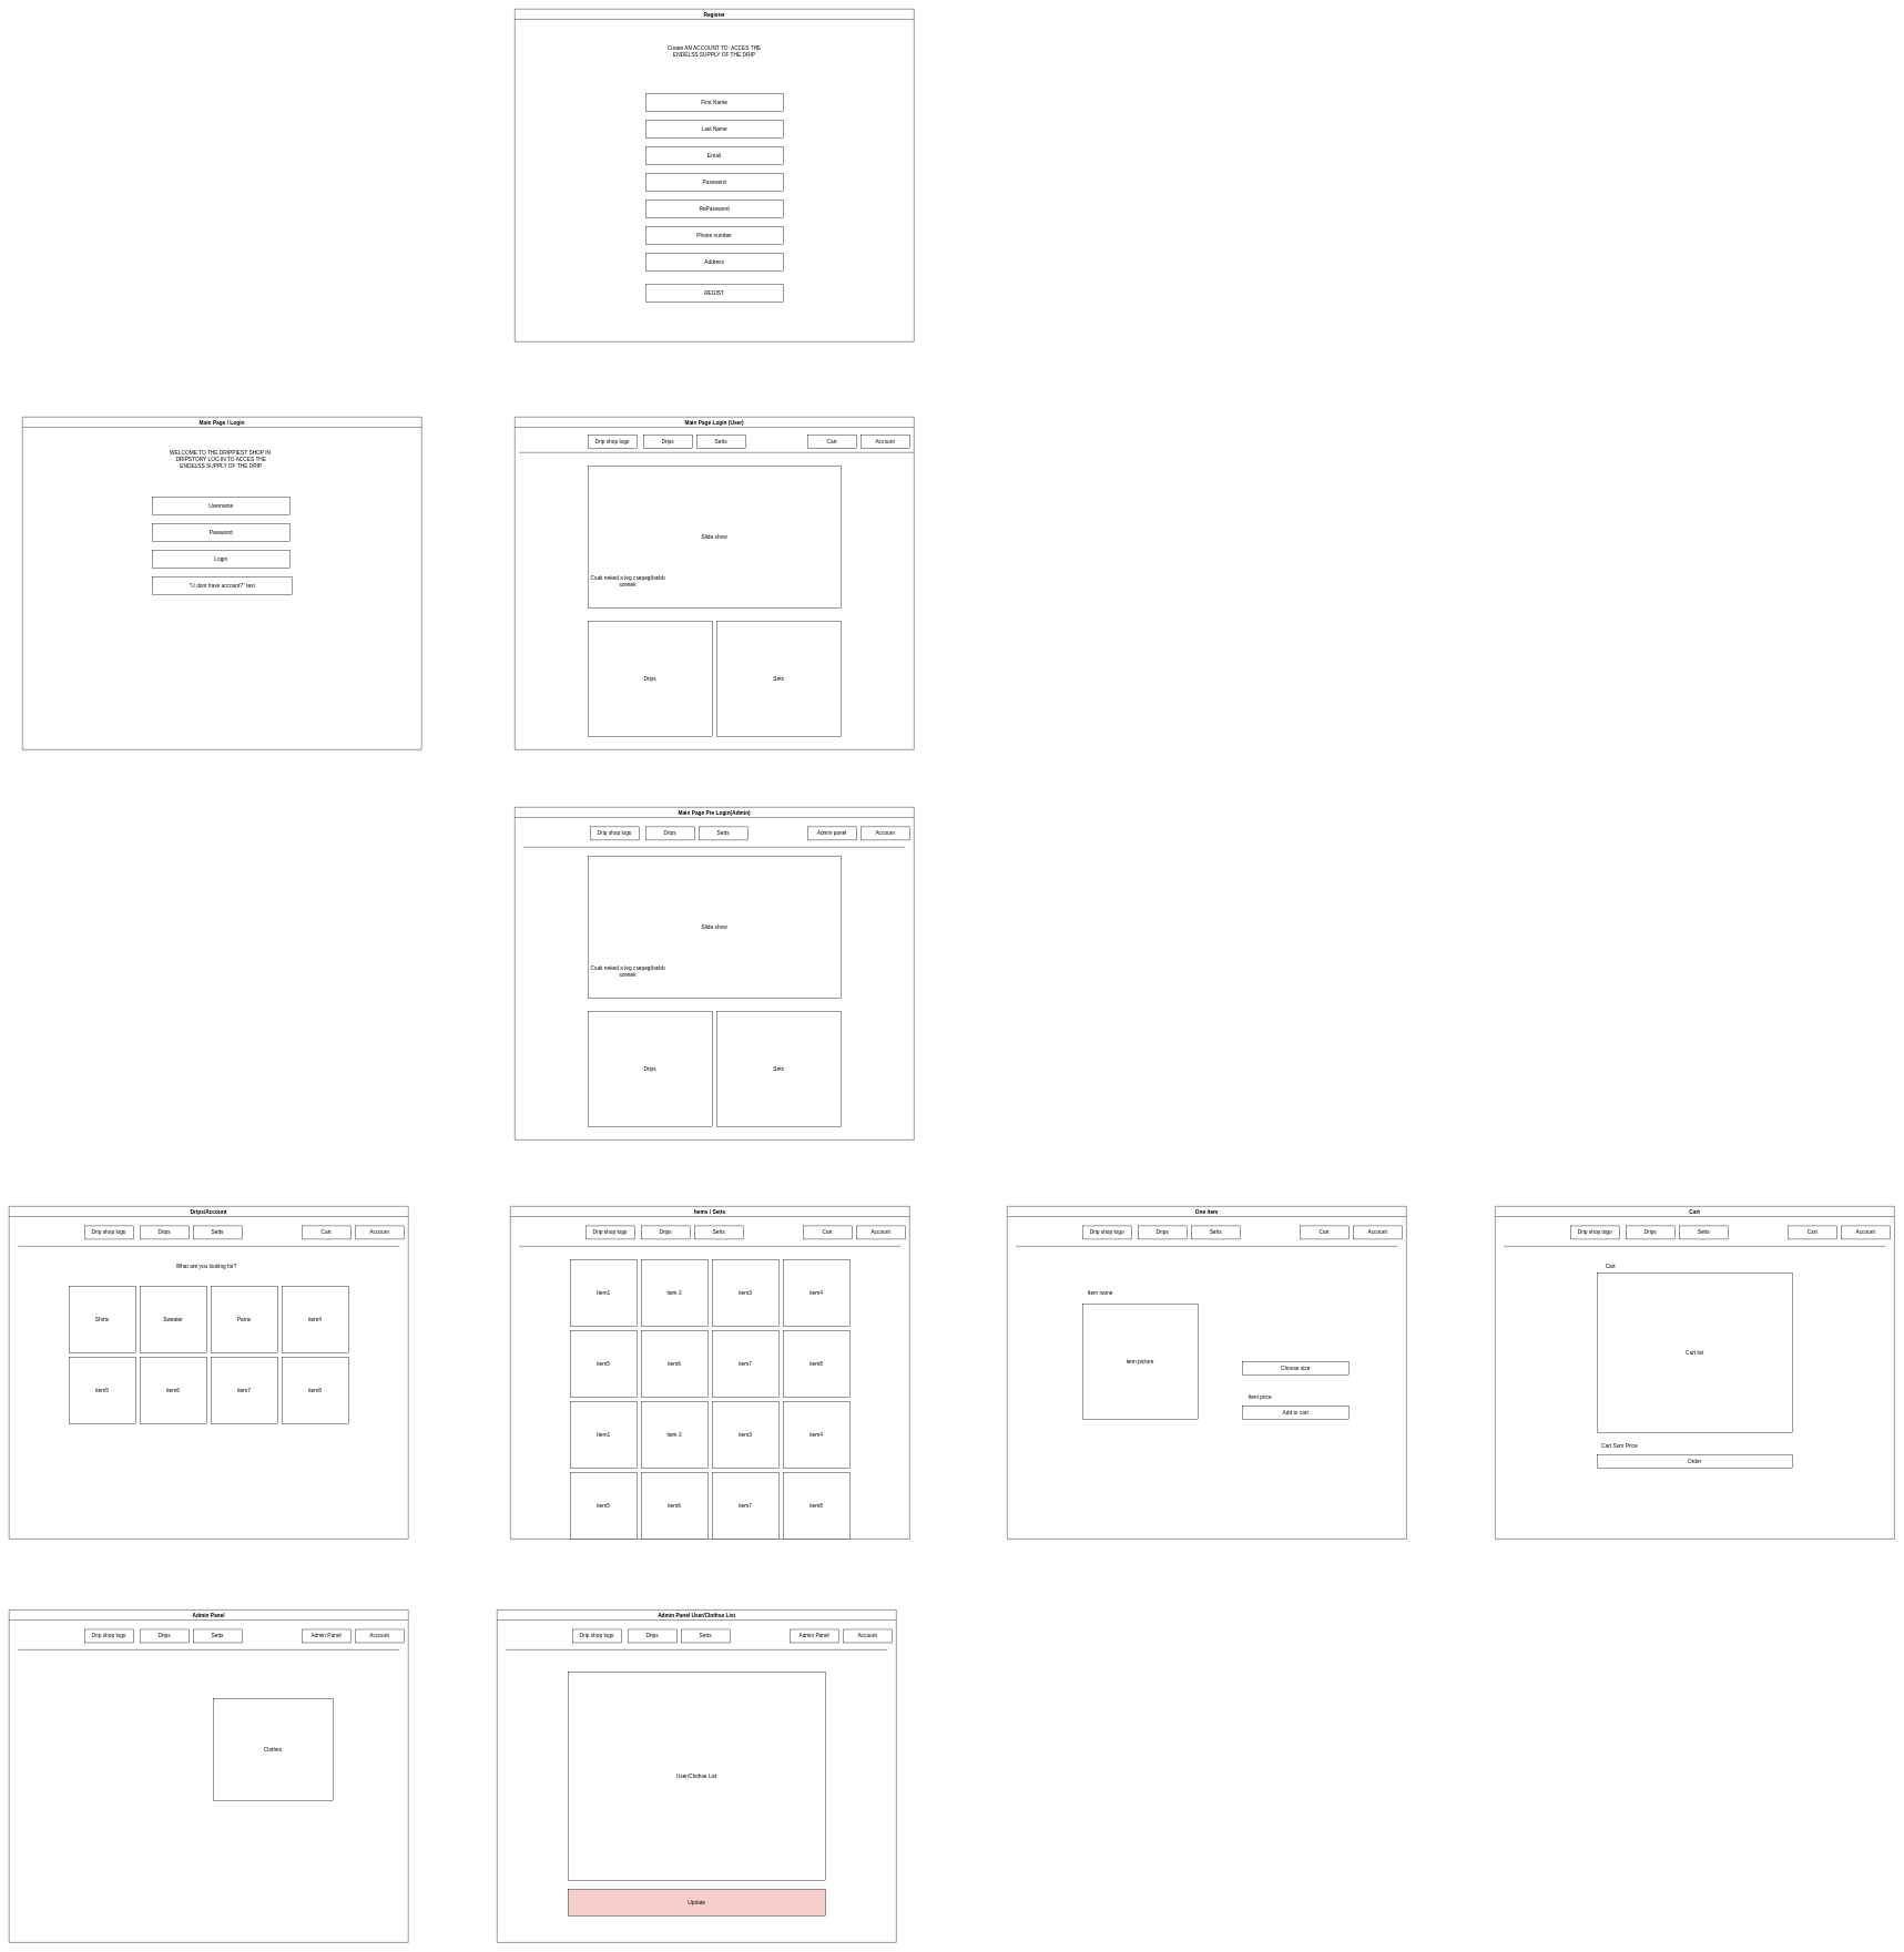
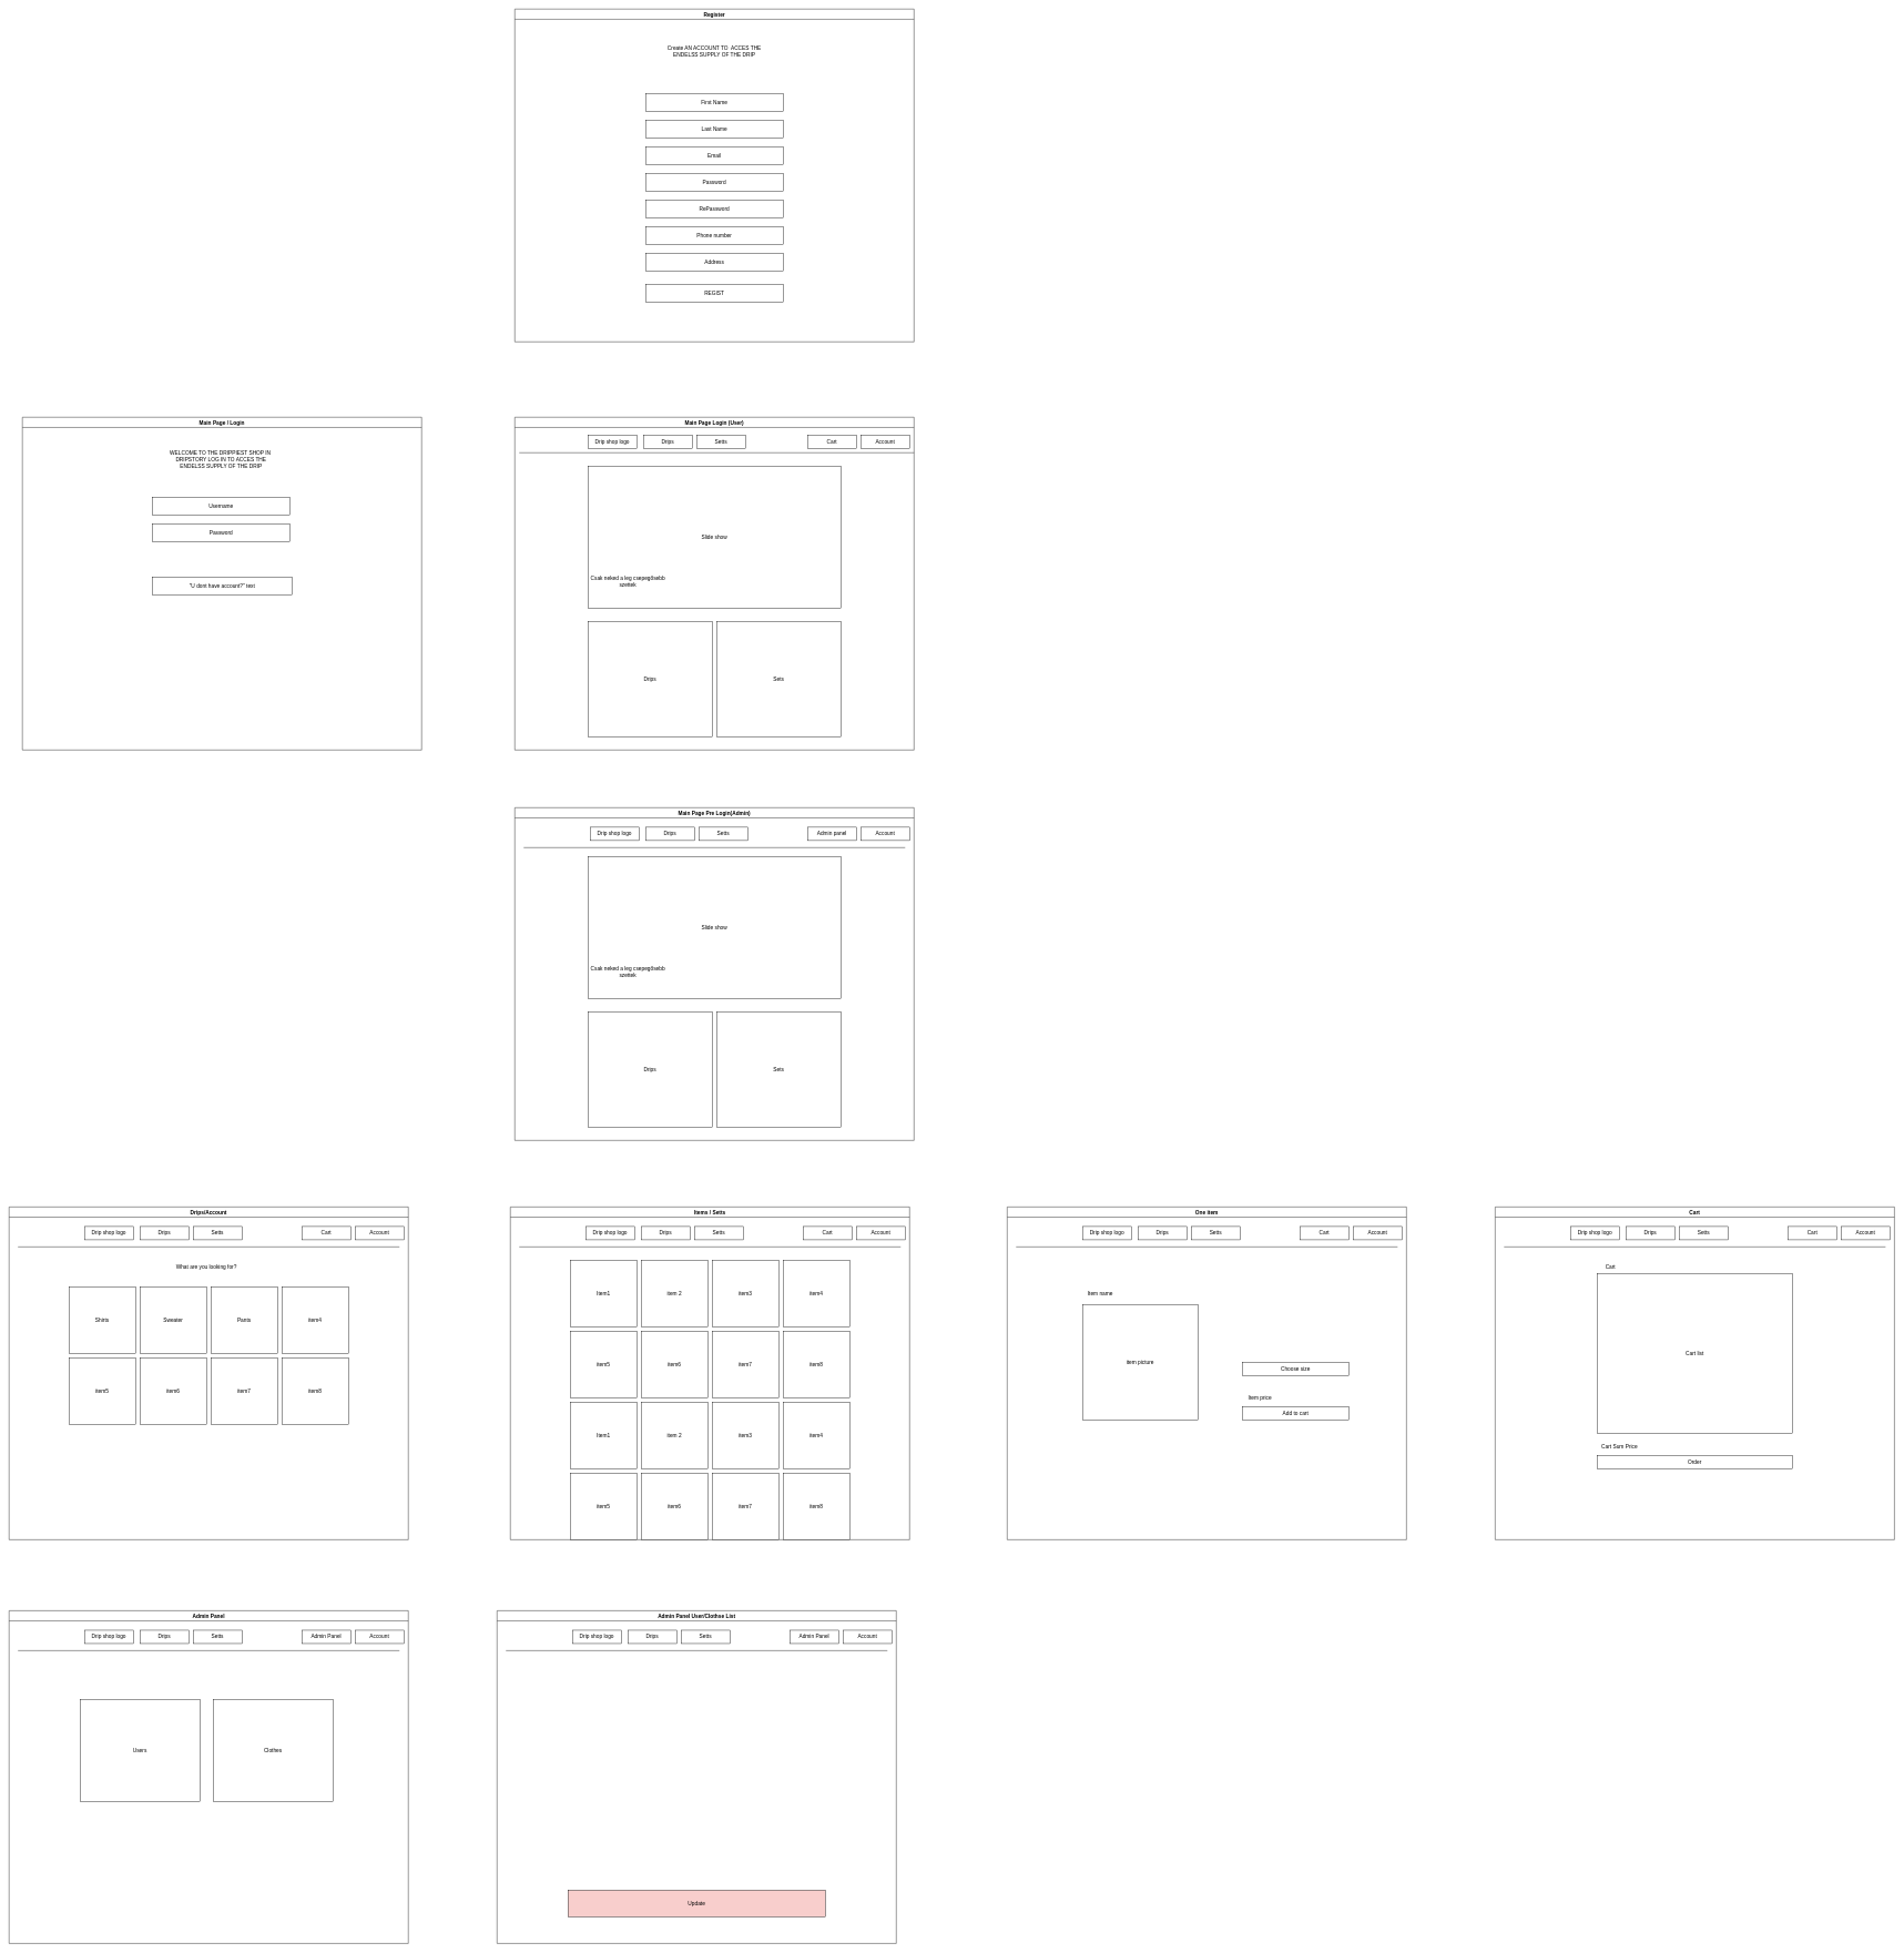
- <mxCell id="89" value="Login" style="rounded=0;whiteSpace=wrap;html=1;" vertex="1" parent="86"><mxGeometry x="293" y="300" width="310" height="40" as="geometry" /></mxCell>
+ <mxCell id="109" value="Users" style="rounded=0;whiteSpace=wrap;html=1;shadow=0;" parent="102" vertex="1"><mxGeometry x="160" y="200" width="270" height="230" as="geometry" /></mxCell>
- <mxCell id="118" value="User/Clothse List" style="rounded=0;whiteSpace=wrap;html=1;shadow=0;" parent="111" vertex="1"><mxGeometry x="160" y="140" width="580" height="470" as="geometry" /></mxCell>
